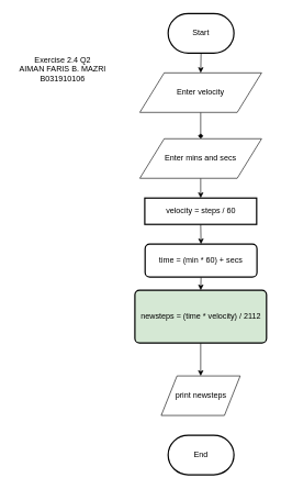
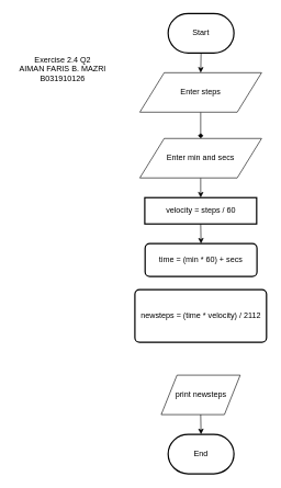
- <mxCell id="17" value="Exercise 2.4 Q2&lt;br&gt;AIMAN FARIS B. MAZRI&lt;br&gt;B031910106" style="text;html=1;strokeColor=none;fillColor=none;align=center;verticalAlign=middle;whiteSpace=wrap;rounded=0;" vertex="1" parent="1"><mxGeometry x="20" y="60" width="150" height="90" as="geometry" /></mxCell>
+ <mxCell id="17" value="Exercise 2.4 Q2&lt;br&gt;AIMAN FARIS B. MAZRI&lt;br&gt;B031910126" style="text;html=1;strokeColor=none;fillColor=none;align=center;verticalAlign=middle;whiteSpace=wrap;rounded=0;" vertex="1" parent="1"><mxGeometry x="20" y="60" width="150" height="90" as="geometry" /></mxCell>
- <mxCell id="3" value="Enter velocity" style="shape=parallelogram;perimeter=parallelogramPerimeter;whiteSpace=wrap;html=1;" parent="1" vertex="1"><mxGeometry x="212" y="110" width="185" height="60" as="geometry" /></mxCell>
+ <mxCell id="3" value="Enter steps" style="shape=parallelogram;perimeter=parallelogramPerimeter;whiteSpace=wrap;html=1;" parent="1" vertex="1"><mxGeometry x="212" y="110" width="185" height="60" as="geometry" /></mxCell>
- <mxCell id="5" value="Enter mins and secs" style="shape=parallelogram;perimeter=parallelogramPerimeter;whiteSpace=wrap;html=1;" parent="1" vertex="1"><mxGeometry x="212" y="210" width="185" height="60" as="geometry" /></mxCell>
+ <mxCell id="5" value="Enter min and secs" style="shape=parallelogram;perimeter=parallelogramPerimeter;whiteSpace=wrap;html=1;" parent="1" vertex="1"><mxGeometry x="212" y="210" width="185" height="60" as="geometry" /></mxCell>
- <mxCell id="10" style="edgeStyle=orthogonalEdgeStyle;rounded=0;orthogonalLoop=1;jettySize=auto;html=1;exitX=0.5;exitY=1;exitDx=0;exitDy=0;entryX=0.5;entryY=0;entryDx=0;entryDy=0;" parent="1" source="11" target="13" edge="1"><mxGeometry relative="1" as="geometry" /></mxCell>
- <mxCell id="13" value="newsteps = (time * velocity) / 2112" style="rounded=1;whiteSpace=wrap;html=1;absoluteArcSize=1;arcSize=14;strokeWidth=2;fillColor=#d5e8d4;" parent="1" vertex="1"><mxGeometry x="204.5" y="440" width="200" height="80" as="geometry" /></mxCell>
+ <mxCell id="13" value="newsteps = (time * velocity) / 2112" style="rounded=1;whiteSpace=wrap;html=1;absoluteArcSize=1;arcSize=14;strokeWidth=2;" parent="1" vertex="1"><mxGeometry x="204.5" y="440" width="200" height="80" as="geometry" /></mxCell>
- <mxCell id="12" style="edgeStyle=orthogonalEdgeStyle;rounded=0;orthogonalLoop=1;jettySize=auto;html=1;exitX=0.5;exitY=1;exitDx=0;exitDy=0;entryX=0.5;entryY=0;entryDx=0;entryDy=0;" parent="1" source="13" target="15" edge="1"><mxGeometry relative="1" as="geometry" /></mxCell>
+ <mxCell id="14" style="edgeStyle=orthogonalEdgeStyle;rounded=0;orthogonalLoop=1;jettySize=auto;html=1;exitX=0.5;exitY=1;exitDx=0;exitDy=0;entryX=0.5;entryY=0;entryDx=0;entryDy=0;entryPerimeter=0;" parent="1" source="15" target="16" edge="1"><mxGeometry relative="1" as="geometry" /></mxCell>
